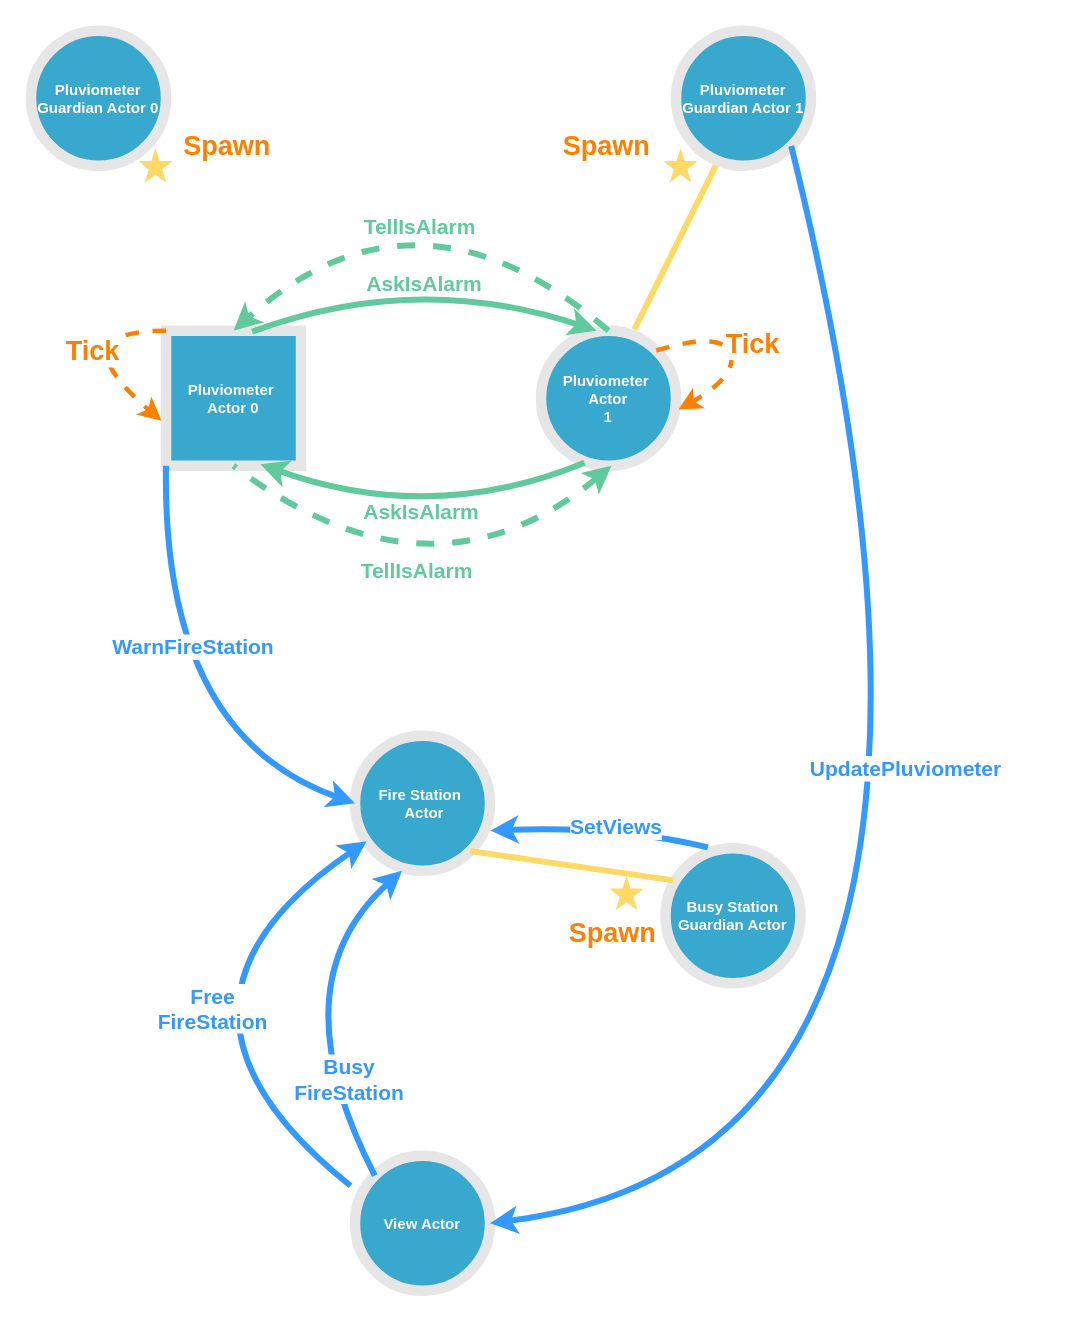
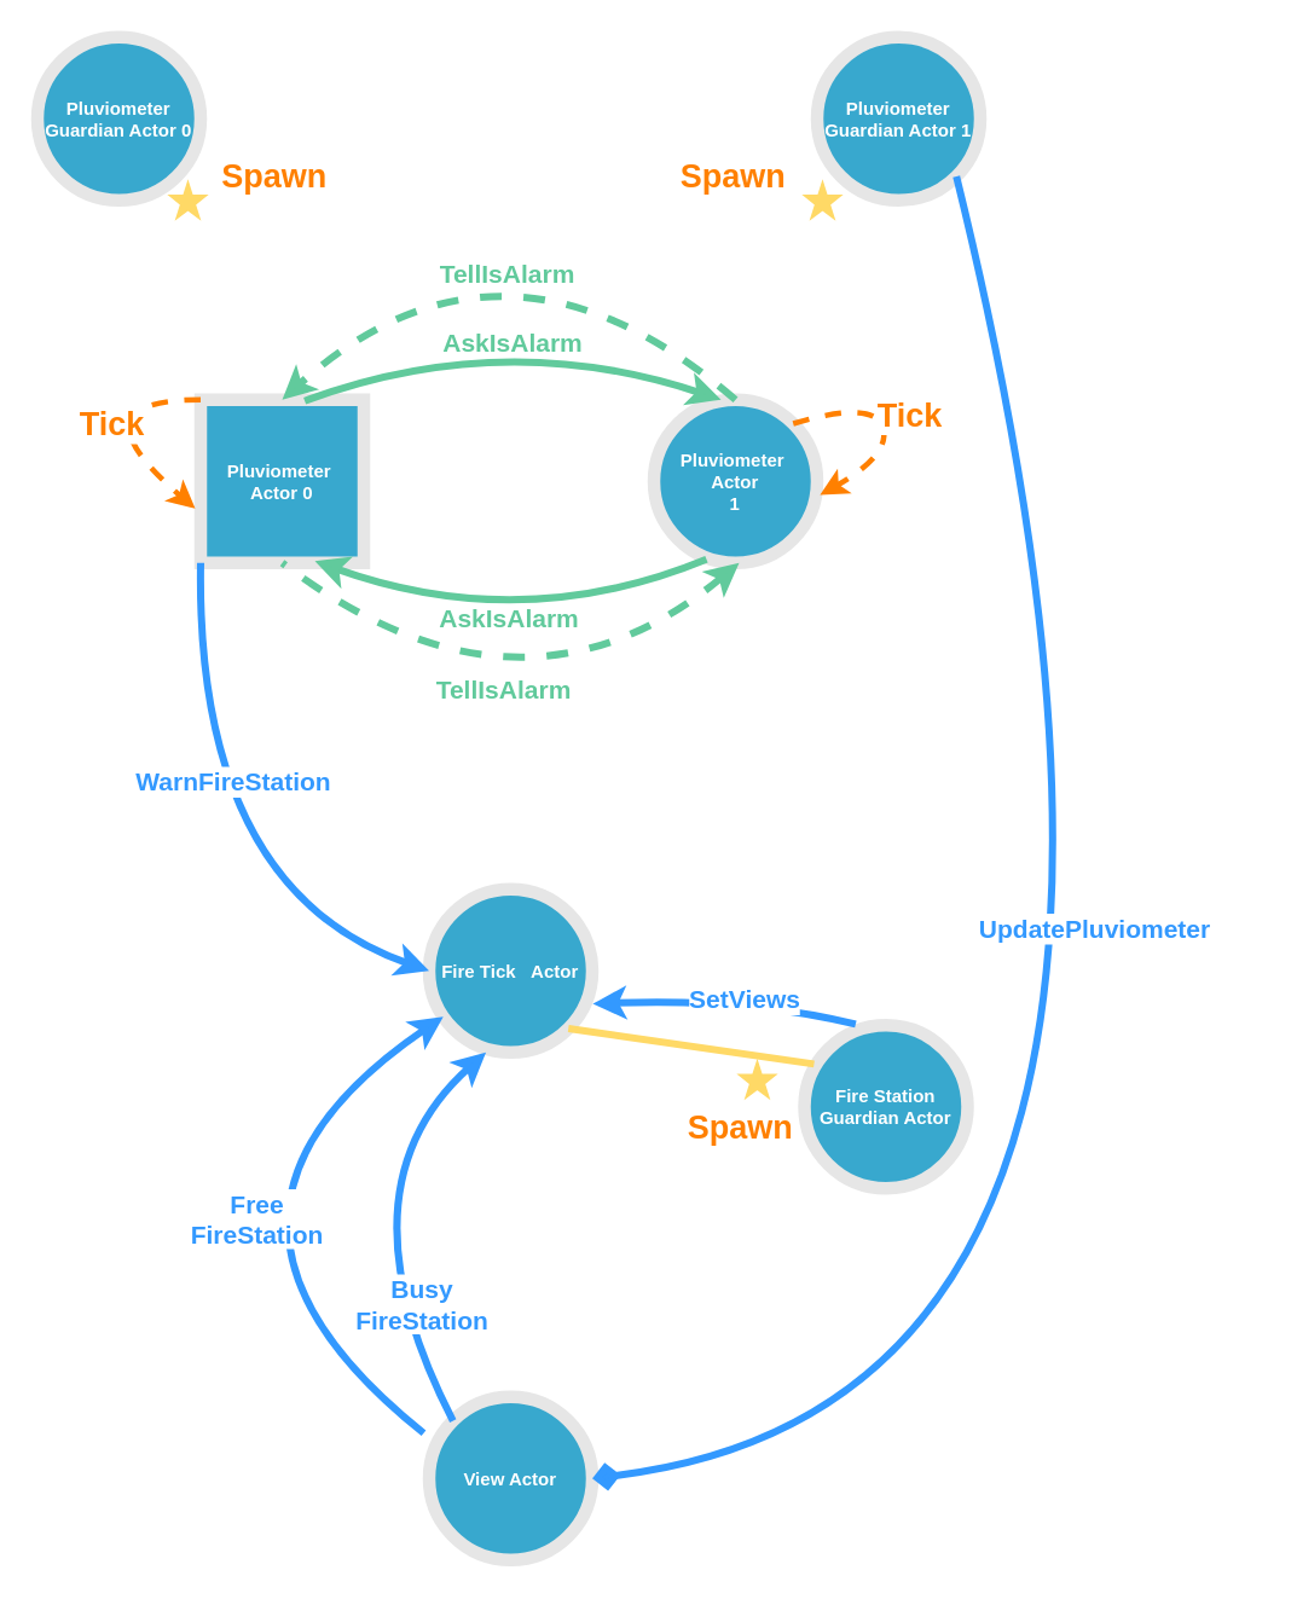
- <mxCell id="2" style="rounded=0;orthogonalLoop=1;jettySize=auto;html=1;exitX=0.312;exitY=0.964;exitDx=0;exitDy=0;entryX=0.691;entryY=-0.009;entryDx=0;entryDy=0;entryPerimeter=0;endArrow=none;endFill=0;exitPerimeter=0;strokeWidth=4;strokeColor=#FFD966;" edge="1" parent="1" source="20" target="4"><mxGeometry relative="1" as="geometry"><mxPoint x="343" y="30" as="sourcePoint" /><mxPoint x="397.54" y="146.3" as="targetPoint" /></mxGeometry></mxCell>
- <mxCell id="15" value="Fire Station&amp;nbsp; &amp;nbsp;Actor" style="ellipse;whiteSpace=wrap;html=1;aspect=fixed;fillColor=#38a8ce;strokeColor=#E6E6E6;strokeWidth=7;sketch=0;fontSize=10;fontColor=#FFFFFF;fontStyle=1" parent="1" vertex="1"><mxGeometry x="236" y="490" width="90" height="90" as="geometry" /></mxCell>
+ <mxCell id="15" value="Fire Tick&amp;nbsp; &amp;nbsp;Actor" style="ellipse;whiteSpace=wrap;html=1;aspect=fixed;fillColor=#38a8ce;strokeColor=#E6E6E6;strokeWidth=7;sketch=0;fontSize=10;fontColor=#FFFFFF;fontStyle=1" parent="1" vertex="1"><mxGeometry x="236" y="490" width="90" height="90" as="geometry" /></mxCell>
- <mxCell id="18" value="Busy Station Guardian Actor" style="ellipse;whiteSpace=wrap;html=1;aspect=fixed;fillColor=#38a8ce;strokeColor=#E6E6E6;strokeWidth=7;sketch=0;fontSize=10;fontColor=#FFFFFF;fontStyle=1" vertex="1" parent="1"><mxGeometry x="443" y="565" width="90" height="90" as="geometry" /></mxCell>
+ <mxCell id="18" value="Fire Station Guardian Actor" style="ellipse;whiteSpace=wrap;html=1;aspect=fixed;fillColor=#38a8ce;strokeColor=#E6E6E6;strokeWidth=7;sketch=0;fontSize=10;fontColor=#FFFFFF;fontStyle=1" vertex="1" parent="1"><mxGeometry x="443" y="565" width="90" height="90" as="geometry" /></mxCell>
- <mxCell id="35" value="" style="endArrow=classic;html=1;strokeWidth=4;exitX=1;exitY=1;exitDx=0;exitDy=0;curved=1;strokeColor=#3399FF;entryX=1;entryY=0.5;entryDx=0;entryDy=0;" edge="1" parent="1" source="20" target="21"><mxGeometry width="50" height="50" relative="1" as="geometry"><mxPoint x="583" y="500" as="sourcePoint" /><mxPoint x="588.99" y="704.62" as="targetPoint" /><Array as="points"><mxPoint x="693" y="770" /></Array></mxGeometry></mxCell>
+ <mxCell id="35" value="" style="endArrow=diamond;html=1;strokeWidth=4;exitX=1;exitY=1;exitDx=0;exitDy=0;curved=1;strokeColor=#3399FF;entryX=1;entryY=0.5;entryDx=0;entryDy=0;" edge="1" parent="1" source="20" target="21"><mxGeometry width="50" height="50" relative="1" as="geometry"><mxPoint x="583" y="500" as="sourcePoint" /><mxPoint x="588.99" y="704.62" as="targetPoint" /><Array as="points"><mxPoint x="693" y="770" /></Array></mxGeometry></mxCell>
